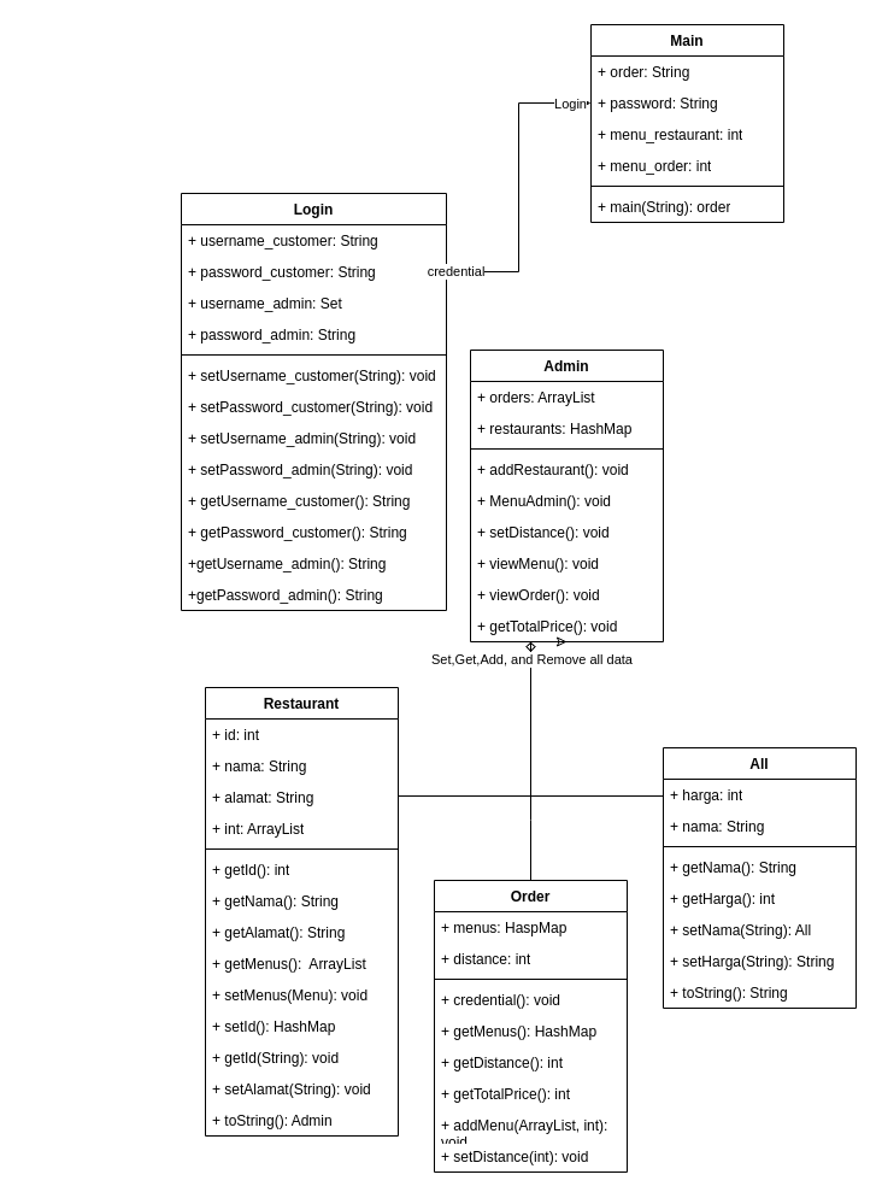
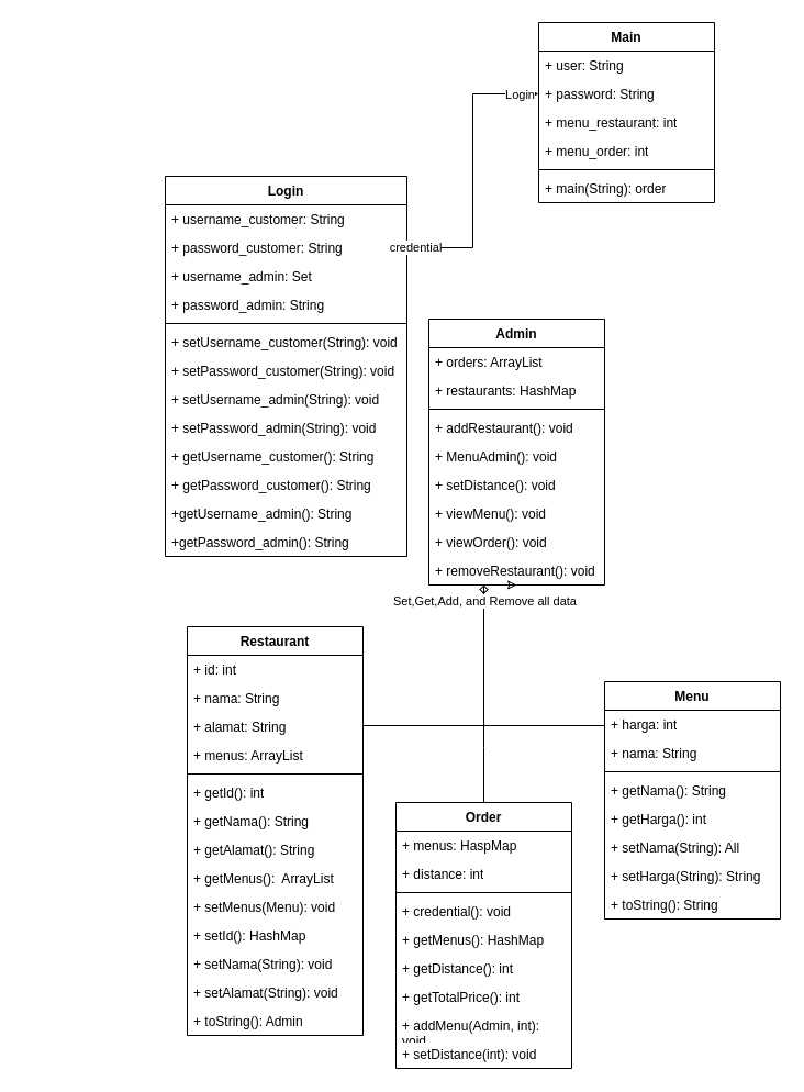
- <mxCell id="3" value="+ order: String" style="text;strokeColor=none;fillColor=none;align=left;verticalAlign=top;spacingLeft=4;spacingRight=4;overflow=hidden;rotatable=0;points=[[0,0.5],[1,0.5]];portConstraint=eastwest;whiteSpace=wrap;html=1;" vertex="1" parent="2"><mxGeometry y="26" width="160" height="26" as="geometry" /></mxCell>
+ <mxCell id="3" value="+ user: String" style="text;strokeColor=none;fillColor=none;align=left;verticalAlign=top;spacingLeft=4;spacingRight=4;overflow=hidden;rotatable=0;points=[[0,0.5],[1,0.5]];portConstraint=eastwest;whiteSpace=wrap;html=1;" vertex="1" parent="2"><mxGeometry y="26" width="160" height="26" as="geometry" /></mxCell>
- <mxCell id="59" value="+ getTotalPrice(): void" style="text;strokeColor=none;fillColor=none;align=left;verticalAlign=top;spacingLeft=4;spacingRight=4;overflow=hidden;rotatable=0;points=[[0,0.5],[1,0.5]];portConstraint=eastwest;whiteSpace=wrap;html=1;" vertex="1" parent="50"><mxGeometry y="216" width="160" height="26" as="geometry" /></mxCell>
+ <mxCell id="59" value="+ removeRestaurant(): void" style="text;strokeColor=none;fillColor=none;align=left;verticalAlign=top;spacingLeft=4;spacingRight=4;overflow=hidden;rotatable=0;points=[[0,0.5],[1,0.5]];portConstraint=eastwest;whiteSpace=wrap;html=1;" vertex="1" parent="50"><mxGeometry y="216" width="160" height="26" as="geometry" /></mxCell>
- <mxCell id="24" value="All" style="swimlane;fontStyle=1;align=center;verticalAlign=top;childLayout=stackLayout;horizontal=1;startSize=26;horizontalStack=0;resizeParent=1;resizeParentMax=0;resizeLast=0;collapsible=1;marginBottom=0;whiteSpace=wrap;html=1;" vertex="1" parent="1"><mxGeometry x="550" y="620" width="160" height="216" as="geometry" /></mxCell>
+ <mxCell id="24" value="Menu" style="swimlane;fontStyle=1;align=center;verticalAlign=top;childLayout=stackLayout;horizontal=1;startSize=26;horizontalStack=0;resizeParent=1;resizeParentMax=0;resizeLast=0;collapsible=1;marginBottom=0;whiteSpace=wrap;html=1;" vertex="1" parent="1"><mxGeometry x="550" y="620" width="160" height="216" as="geometry" /></mxCell>
- <mxCell id="38" value="+ int: ArrayList" style="text;strokeColor=none;fillColor=none;align=left;verticalAlign=top;spacingLeft=4;spacingRight=4;overflow=hidden;rotatable=0;points=[[0,0.5],[1,0.5]];portConstraint=eastwest;whiteSpace=wrap;html=1;" vertex="1" parent="34"><mxGeometry y="104" width="160" height="26" as="geometry" /></mxCell>
+ <mxCell id="38" value="+ menus: ArrayList" style="text;strokeColor=none;fillColor=none;align=left;verticalAlign=top;spacingLeft=4;spacingRight=4;overflow=hidden;rotatable=0;points=[[0,0.5],[1,0.5]];portConstraint=eastwest;whiteSpace=wrap;html=1;" vertex="1" parent="34"><mxGeometry y="104" width="160" height="26" as="geometry" /></mxCell>
- <mxCell id="46" value="+ getId(String): void" style="text;strokeColor=none;fillColor=none;align=left;verticalAlign=top;spacingLeft=4;spacingRight=4;overflow=hidden;rotatable=0;points=[[0,0.5],[1,0.5]];portConstraint=eastwest;whiteSpace=wrap;html=1;" vertex="1" parent="34"><mxGeometry y="294" width="160" height="26" as="geometry" /></mxCell>
+ <mxCell id="46" value="+ setNama(String): void" style="text;strokeColor=none;fillColor=none;align=left;verticalAlign=top;spacingLeft=4;spacingRight=4;overflow=hidden;rotatable=0;points=[[0,0.5],[1,0.5]];portConstraint=eastwest;whiteSpace=wrap;html=1;" vertex="1" parent="34"><mxGeometry y="294" width="160" height="26" as="geometry" /></mxCell>
- <mxCell id="70" value="+ addMenu(ArrayList, int): void" style="text;strokeColor=none;fillColor=none;align=left;verticalAlign=top;spacingLeft=4;spacingRight=4;overflow=hidden;rotatable=0;points=[[0,0.5],[1,0.5]];portConstraint=eastwest;whiteSpace=wrap;html=1;" vertex="1" parent="62"><mxGeometry y="190" width="160" height="26" as="geometry" /></mxCell>
+ <mxCell id="70" value="+ addMenu(Admin, int): void" style="text;strokeColor=none;fillColor=none;align=left;verticalAlign=top;spacingLeft=4;spacingRight=4;overflow=hidden;rotatable=0;points=[[0,0.5],[1,0.5]];portConstraint=eastwest;whiteSpace=wrap;html=1;" vertex="1" parent="62"><mxGeometry y="190" width="160" height="26" as="geometry" /></mxCell>
